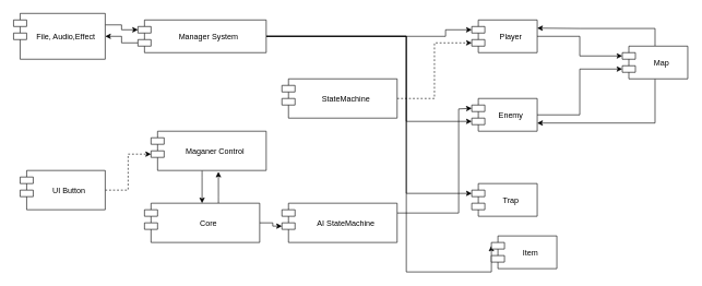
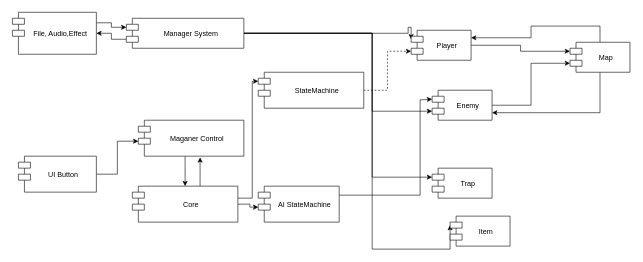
- <mxCell id="11" value="Player" style="shape=module;align=left;spacingLeft=20;align=center;verticalAlign=middle;" vertex="1" parent="1"><mxGeometry x="720" y="30" width="100" height="50" as="geometry" /></mxCell>
+ <mxCell id="11" value="Player" style="shape=module;align=left;spacingLeft=20;align=center;verticalAlign=middle;" vertex="1" parent="1"><mxGeometry x="685" y="50" width="100" height="50" as="geometry" /></mxCell>
+ <mxCell id="20" style="edgeStyle=orthogonalEdgeStyle;rounded=0;orthogonalLoop=1;jettySize=auto;html=1;entryX=0;entryY=0;entryDx=0;entryDy=15;entryPerimeter=0;" edge="1" parent="1" source="21" target="30"><mxGeometry relative="1" as="geometry"><Array as="points"><mxPoint x="420" y="330" /><mxPoint x="420" y="135" /></Array></mxGeometry></mxCell>
- <mxCell id="14" style="edgeStyle=orthogonalEdgeStyle;rounded=0;orthogonalLoop=1;jettySize=auto;html=1;entryX=0;entryY=0;entryDx=0;entryDy=35;entryPerimeter=0;dashed=1;" edge="1" parent="1" source="15" target="17"><mxGeometry relative="1" as="geometry" /></mxCell>
+ <mxCell id="14" style="edgeStyle=orthogonalEdgeStyle;rounded=0;orthogonalLoop=1;jettySize=auto;html=1;entryX=0;entryY=0;entryDx=0;entryDy=35;entryPerimeter=0;" edge="1" parent="1" source="15" target="17"><mxGeometry relative="1" as="geometry" /></mxCell>
- <mxCell id="28" value="AI StateMachine" style="shape=module;align=left;spacingLeft=20;align=center;verticalAlign=middle;" vertex="1" parent="1"><mxGeometry x="430" y="310" width="176" height="60" as="geometry" /></mxCell>
+ <mxCell id="28" value="AI StateMachine" style="shape=module;align=left;spacingLeft=20;align=center;verticalAlign=middle;" vertex="1" parent="1"><mxGeometry x="430" y="310" width="135" height="60" as="geometry" /></mxCell>
